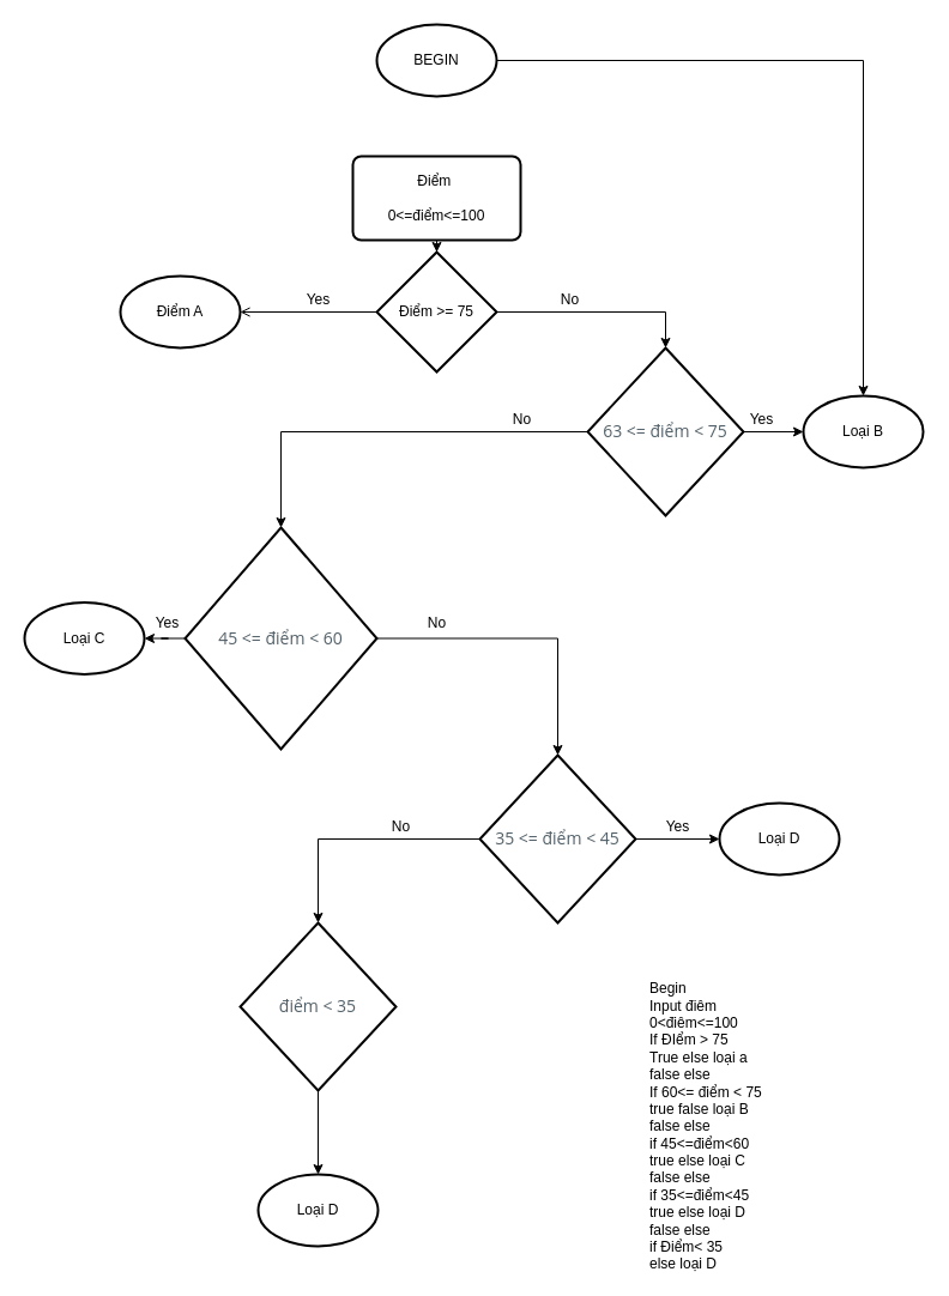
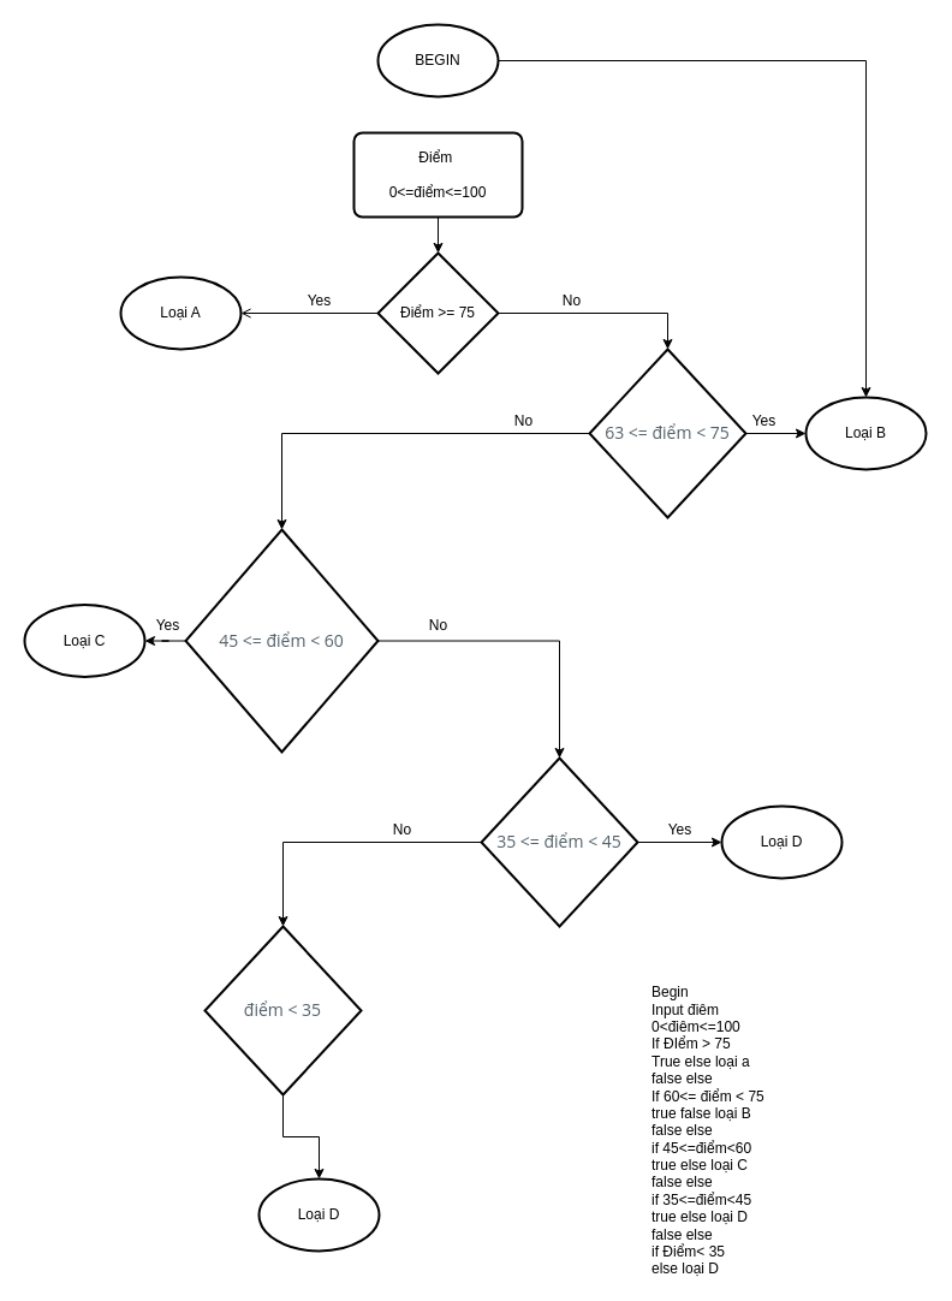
- <mxCell id="5" value="Điểm&amp;nbsp;&lt;br&gt;&lt;br&gt;0&amp;lt;=điểm&amp;lt;=100" style="rounded=1;whiteSpace=wrap;html=1;absoluteArcSize=1;arcSize=14;strokeWidth=2;" vertex="1" parent="1"><mxGeometry x="294" y="130" width="140" height="70" as="geometry" /></mxCell>
+ <mxCell id="5" value="Điểm&amp;nbsp;&lt;br&gt;&lt;br&gt;0&amp;lt;=điểm&amp;lt;=100" style="rounded=1;whiteSpace=wrap;html=1;absoluteArcSize=1;arcSize=14;strokeWidth=2;" vertex="1" parent="1"><mxGeometry x="294" y="110" width="140" height="70" as="geometry" /></mxCell>
- <mxCell id="9" value="Điểm A" style="strokeWidth=2;html=1;shape=mxgraph.flowchart.start_1;whiteSpace=wrap;" vertex="1" parent="1"><mxGeometry x="100" y="230" width="100" height="60" as="geometry" /></mxCell>
+ <mxCell id="9" value="Loại A" style="strokeWidth=2;html=1;shape=mxgraph.flowchart.start_1;whiteSpace=wrap;" vertex="1" parent="1"><mxGeometry x="100" y="230" width="100" height="60" as="geometry" /></mxCell>
- <mxCell id="30" value="&lt;span style=&quot;color: rgb(82 , 96 , 105) ; font-family: &amp;#34;open sans&amp;#34; , sans-serif ; font-size: 14px ; text-align: left ; background-color: rgb(255 , 255 , 255)&quot;&gt;điểm &amp;lt; 35&lt;/span&gt;" style="strokeWidth=2;html=1;shape=mxgraph.flowchart.decision;whiteSpace=wrap;" vertex="1" parent="1"><mxGeometry x="200" y="770" width="130" height="140" as="geometry" /></mxCell>
+ <mxCell id="30" value="&lt;span style=&quot;color: rgb(82 , 96 , 105) ; font-family: &amp;#34;open sans&amp;#34; , sans-serif ; font-size: 14px ; text-align: left ; background-color: rgb(255 , 255 , 255)&quot;&gt;điểm &amp;lt; 35&lt;/span&gt;" style="strokeWidth=2;html=1;shape=mxgraph.flowchart.decision;whiteSpace=wrap;" vertex="1" parent="1"><mxGeometry x="170" y="770" width="130" height="140" as="geometry" /></mxCell>
